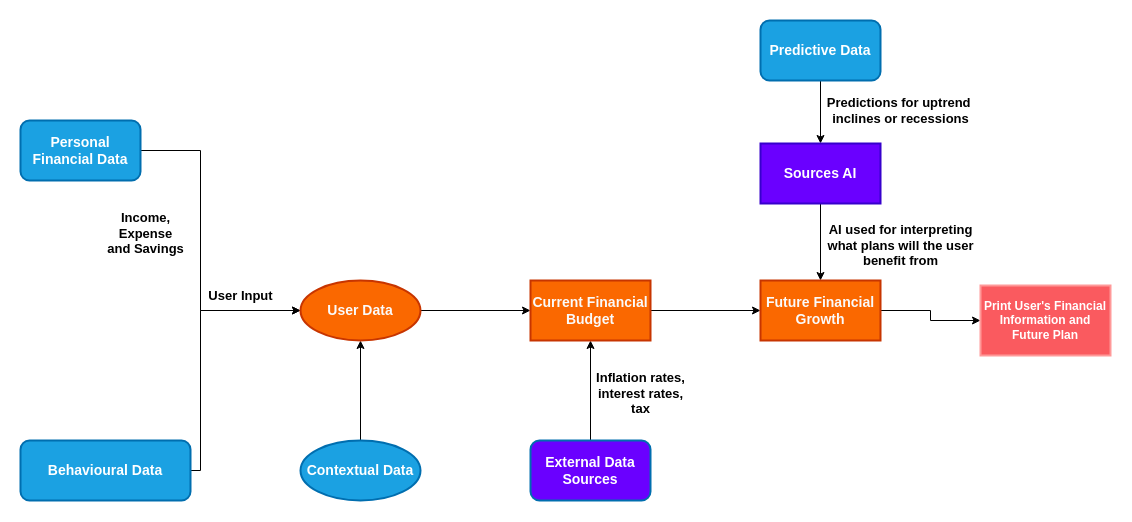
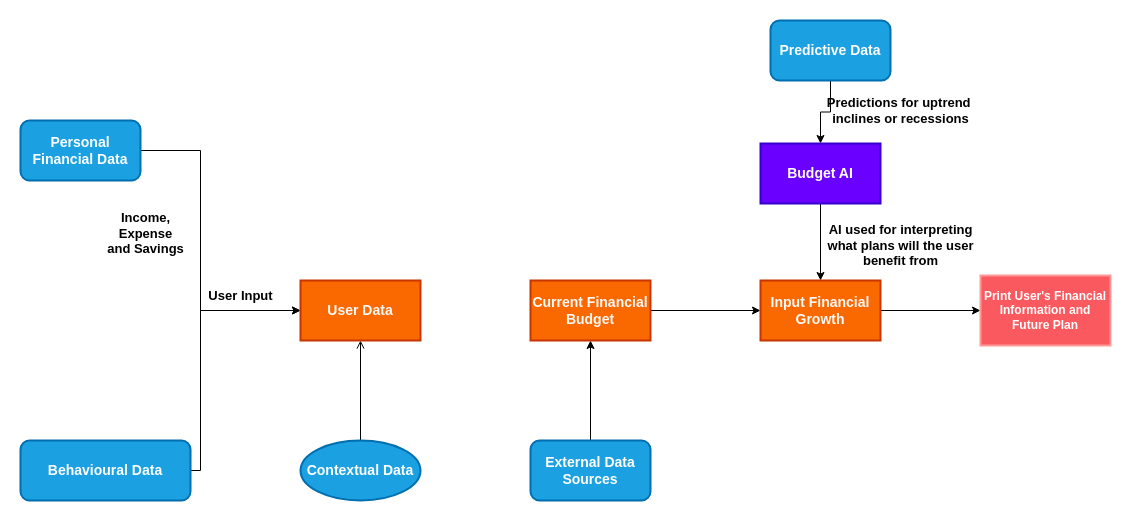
- <mxCell id="11" value="Predictive Data" style="rounded=1;whiteSpace=wrap;html=1;fillColor=#1ba1e2;strokeColor=#006EAF;fontColor=#ffffff;strokeWidth=2;fontStyle=1;fontSize=14;" vertex="1" parent="1"><mxGeometry x="760" y="20" width="120" height="60" as="geometry" /></mxCell>
+ <mxCell id="11" value="Predictive Data" style="rounded=1;whiteSpace=wrap;html=1;fillColor=#1ba1e2;strokeColor=#006EAF;fontColor=#ffffff;strokeWidth=2;fontStyle=1;fontSize=14;" vertex="1" parent="1"><mxGeometry x="770" y="20" width="120" height="60" as="geometry" /></mxCell>
- <mxCell id="15" value="Sources AI" style="rounded=0;whiteSpace=wrap;html=1;strokeWidth=2;fillColor=#6a00ff;fontColor=#ffffff;strokeColor=#3700CC;fontStyle=1;fontSize=14;" vertex="1" parent="1"><mxGeometry x="760" y="143" width="120" height="60" as="geometry" /></mxCell>
+ <mxCell id="15" value="Budget AI" style="rounded=0;whiteSpace=wrap;html=1;strokeWidth=2;fillColor=#6a00ff;fontColor=#ffffff;strokeColor=#3700CC;fontStyle=1;fontSize=14;" vertex="1" parent="1"><mxGeometry x="760" y="143" width="120" height="60" as="geometry" /></mxCell>
- <mxCell id="13" value="&lt;b&gt;User Data&lt;/b&gt;" style="ellipse;whiteSpace=wrap;html=1;strokeWidth=2;fillColor=#fa6800;fontColor=#FAFAFA;strokeColor=#C73500;fontSize=14;" vertex="1" parent="1"><mxGeometry x="300" y="280" width="120" height="60" as="geometry" /></mxCell>
+ <mxCell id="13" value="&lt;b&gt;User Data&lt;/b&gt;" style="rounded=0;whiteSpace=wrap;html=1;strokeWidth=2;fillColor=#fa6800;fontColor=#FAFAFA;strokeColor=#C73500;fontSize=14;" vertex="1" parent="1"><mxGeometry x="300" y="280" width="120" height="60" as="geometry" /></mxCell>
- <mxCell id="12" style="edgeStyle=orthogonalEdgeStyle;rounded=0;orthogonalLoop=1;jettySize=auto;html=1;" edge="1" parent="1" source="13" target="18"><mxGeometry relative="1" as="geometry" /></mxCell>
- <mxCell id="22" value="&lt;b&gt;Future Financial Growth&lt;/b&gt;" style="rounded=0;whiteSpace=wrap;html=1;strokeWidth=2;fillColor=#fa6800;fontColor=#FAFAFA;strokeColor=#C73500;fontSize=14;" vertex="1" parent="1"><mxGeometry x="760" y="280" width="120" height="60" as="geometry" /></mxCell>
+ <mxCell id="22" value="&lt;b&gt;Input Financial Growth&lt;/b&gt;" style="rounded=0;whiteSpace=wrap;html=1;strokeWidth=2;fillColor=#fa6800;fontColor=#FAFAFA;strokeColor=#C73500;fontSize=14;" vertex="1" parent="1"><mxGeometry x="760" y="280" width="120" height="60" as="geometry" /></mxCell>
- <mxCell id="23" value="&lt;b&gt;Print User's Financial Information and Future Plan&lt;/b&gt;" style="rounded=0;whiteSpace=wrap;html=1;strokeWidth=2;fillColor=#FA5A5F;strokeColor=#FF9999;fontColor=#FFFFFF;" vertex="1" parent="1"><mxGeometry x="980" y="285" width="130" height="70" as="geometry" /></mxCell>
+ <mxCell id="23" value="&lt;b&gt;Print User's Financial Information and Future Plan&lt;/b&gt;" style="rounded=0;whiteSpace=wrap;html=1;strokeWidth=2;fillColor=#FA5A5F;strokeColor=#FF9999;fontColor=#FFFFFF;" vertex="1" parent="1"><mxGeometry x="980" y="275" width="130" height="70" as="geometry" /></mxCell>
- <mxCell id="6" style="edgeStyle=orthogonalEdgeStyle;rounded=0;orthogonalLoop=1;jettySize=auto;html=1;" edge="1" parent="1" source="7" target="13"><mxGeometry relative="1" as="geometry" /></mxCell>
+ <mxCell id="6" style="edgeStyle=orthogonalEdgeStyle;rounded=0;orthogonalLoop=1;jettySize=auto;html=1;endArrow=open;" edge="1" parent="1" source="7" target="13"><mxGeometry relative="1" as="geometry" /></mxCell>
- <mxCell id="20" value="Inflation rates,&lt;div&gt;interest rates,&lt;/div&gt;&lt;div&gt;tax&lt;/div&gt;" style="text;html=1;align=center;verticalAlign=middle;resizable=0;points=[];autosize=1;strokeColor=none;fillColor=none;fontStyle=1;fontSize=13;" vertex="1" parent="1"><mxGeometry x="585" y="363" width="110" height="60" as="geometry" /></mxCell>
- <mxCell id="9" value="External Data Sources" style="rounded=1;whiteSpace=wrap;html=1;fillColor=#6a00ff;strokeColor=#006EAF;fontColor=#ffffff;strokeWidth=2;fontStyle=1;fontSize=14;" vertex="1" parent="1"><mxGeometry x="530" y="440" width="120" height="60" as="geometry" /></mxCell>
+ <mxCell id="9" value="External Data Sources" style="rounded=1;whiteSpace=wrap;html=1;fillColor=#1ba1e2;strokeColor=#006EAF;fontColor=#ffffff;strokeWidth=2;fontStyle=1;fontSize=14;" vertex="1" parent="1"><mxGeometry x="530" y="440" width="120" height="60" as="geometry" /></mxCell>
